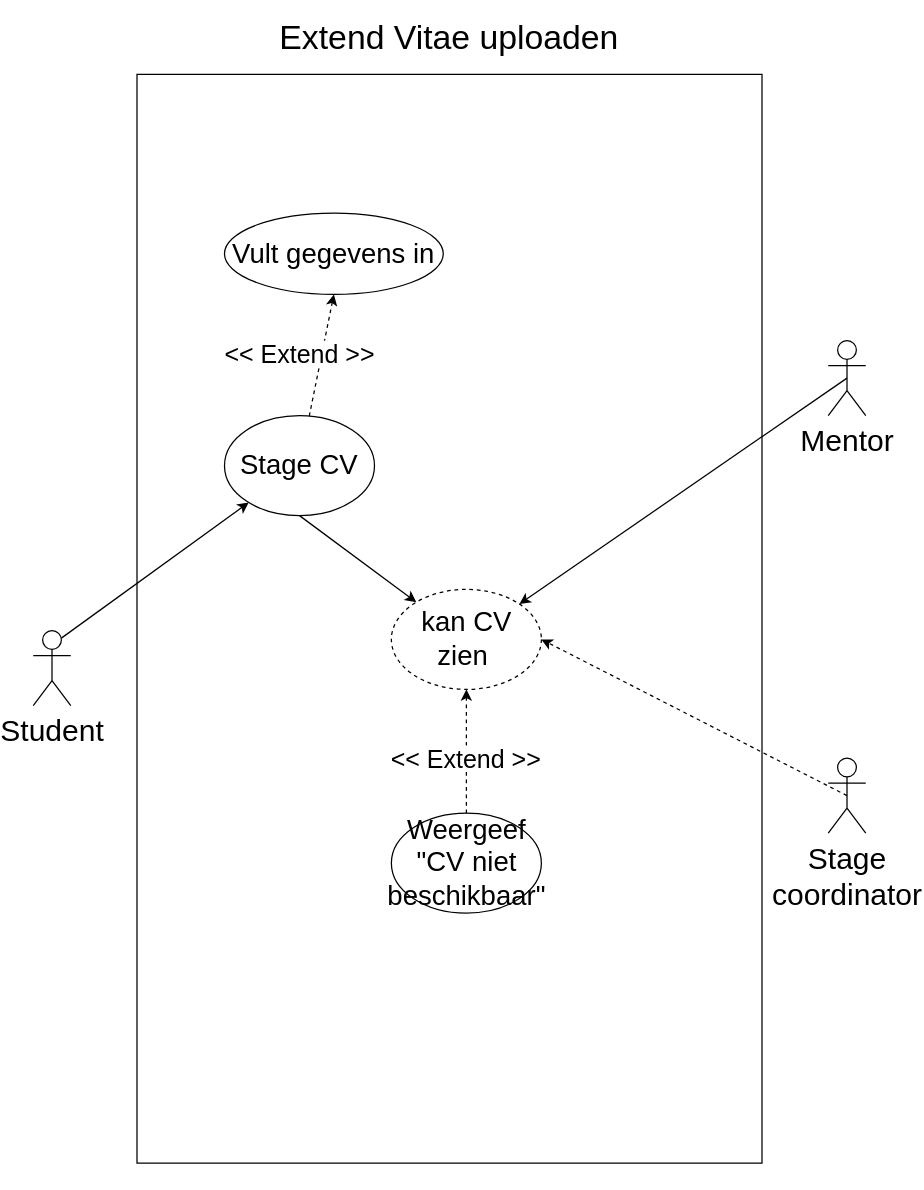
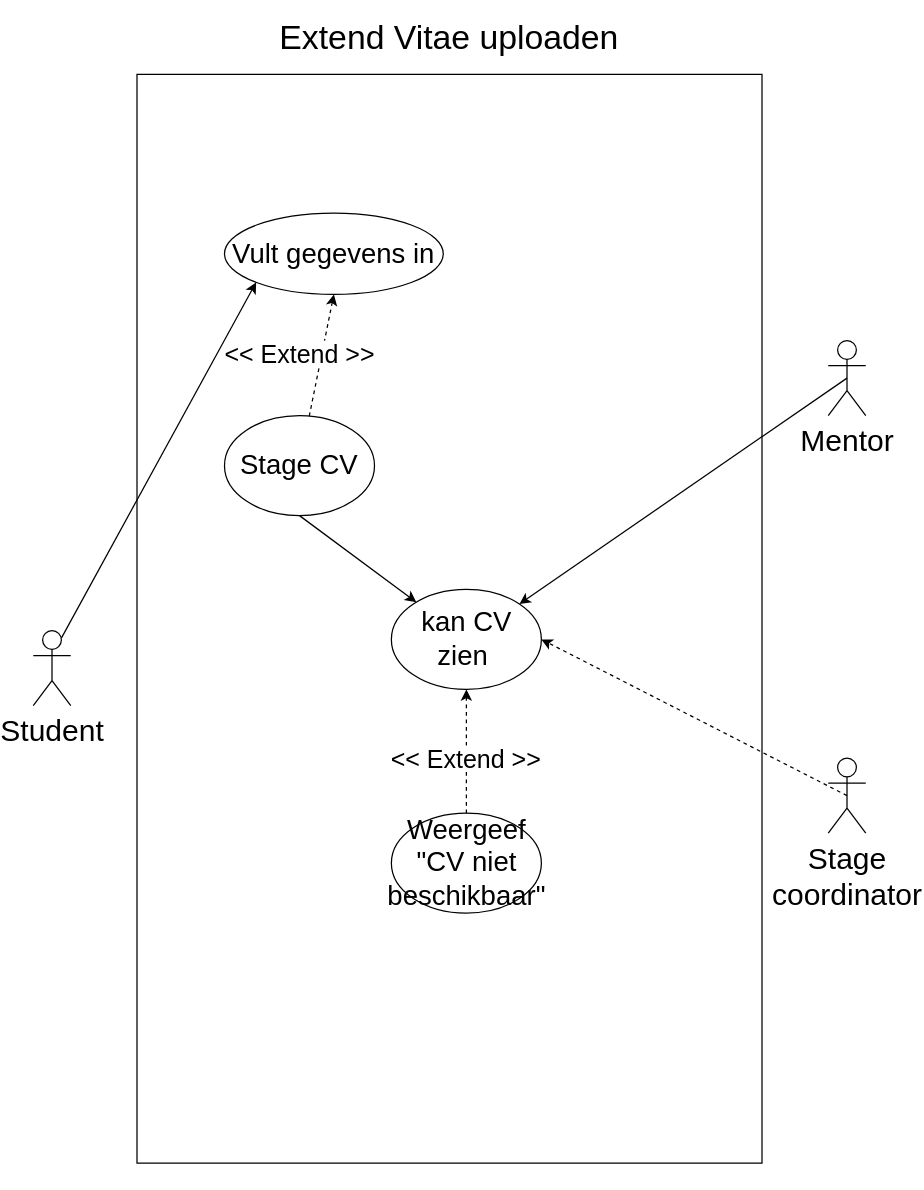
- <mxCell id="17" style="rounded=0;orthogonalLoop=1;jettySize=auto;html=1;exitX=0.75;exitY=0.1;exitDx=0;exitDy=0;exitPerimeter=0;" edge="1" parent="1" source="2" target="12"><mxGeometry relative="1" as="geometry" /></mxCell>
+ <mxCell id="17" style="rounded=0;orthogonalLoop=1;jettySize=auto;html=1;exitX=0.75;exitY=0.1;exitDx=0;exitDy=0;exitPerimeter=0;entryX=0;entryY=1;entryDx=0;entryDy=0;" edge="1" parent="1" source="2" target="10"><mxGeometry relative="1" as="geometry" /></mxCell>
- <mxCell id="13" value="&lt;span style=&quot;font-size: 22px&quot;&gt;kan CV zien&amp;nbsp;&lt;/span&gt;" style="ellipse;whiteSpace=wrap;html=1;dashed=1;" parent="1" vertex="1"><mxGeometry x="306.5" y="471" width="120" height="80" as="geometry" /></mxCell>
+ <mxCell id="13" value="&lt;span style=&quot;font-size: 22px&quot;&gt;kan CV zien&amp;nbsp;&lt;/span&gt;" style="ellipse;whiteSpace=wrap;html=1;" parent="1" vertex="1"><mxGeometry x="306.5" y="471" width="120" height="80" as="geometry" /></mxCell>
